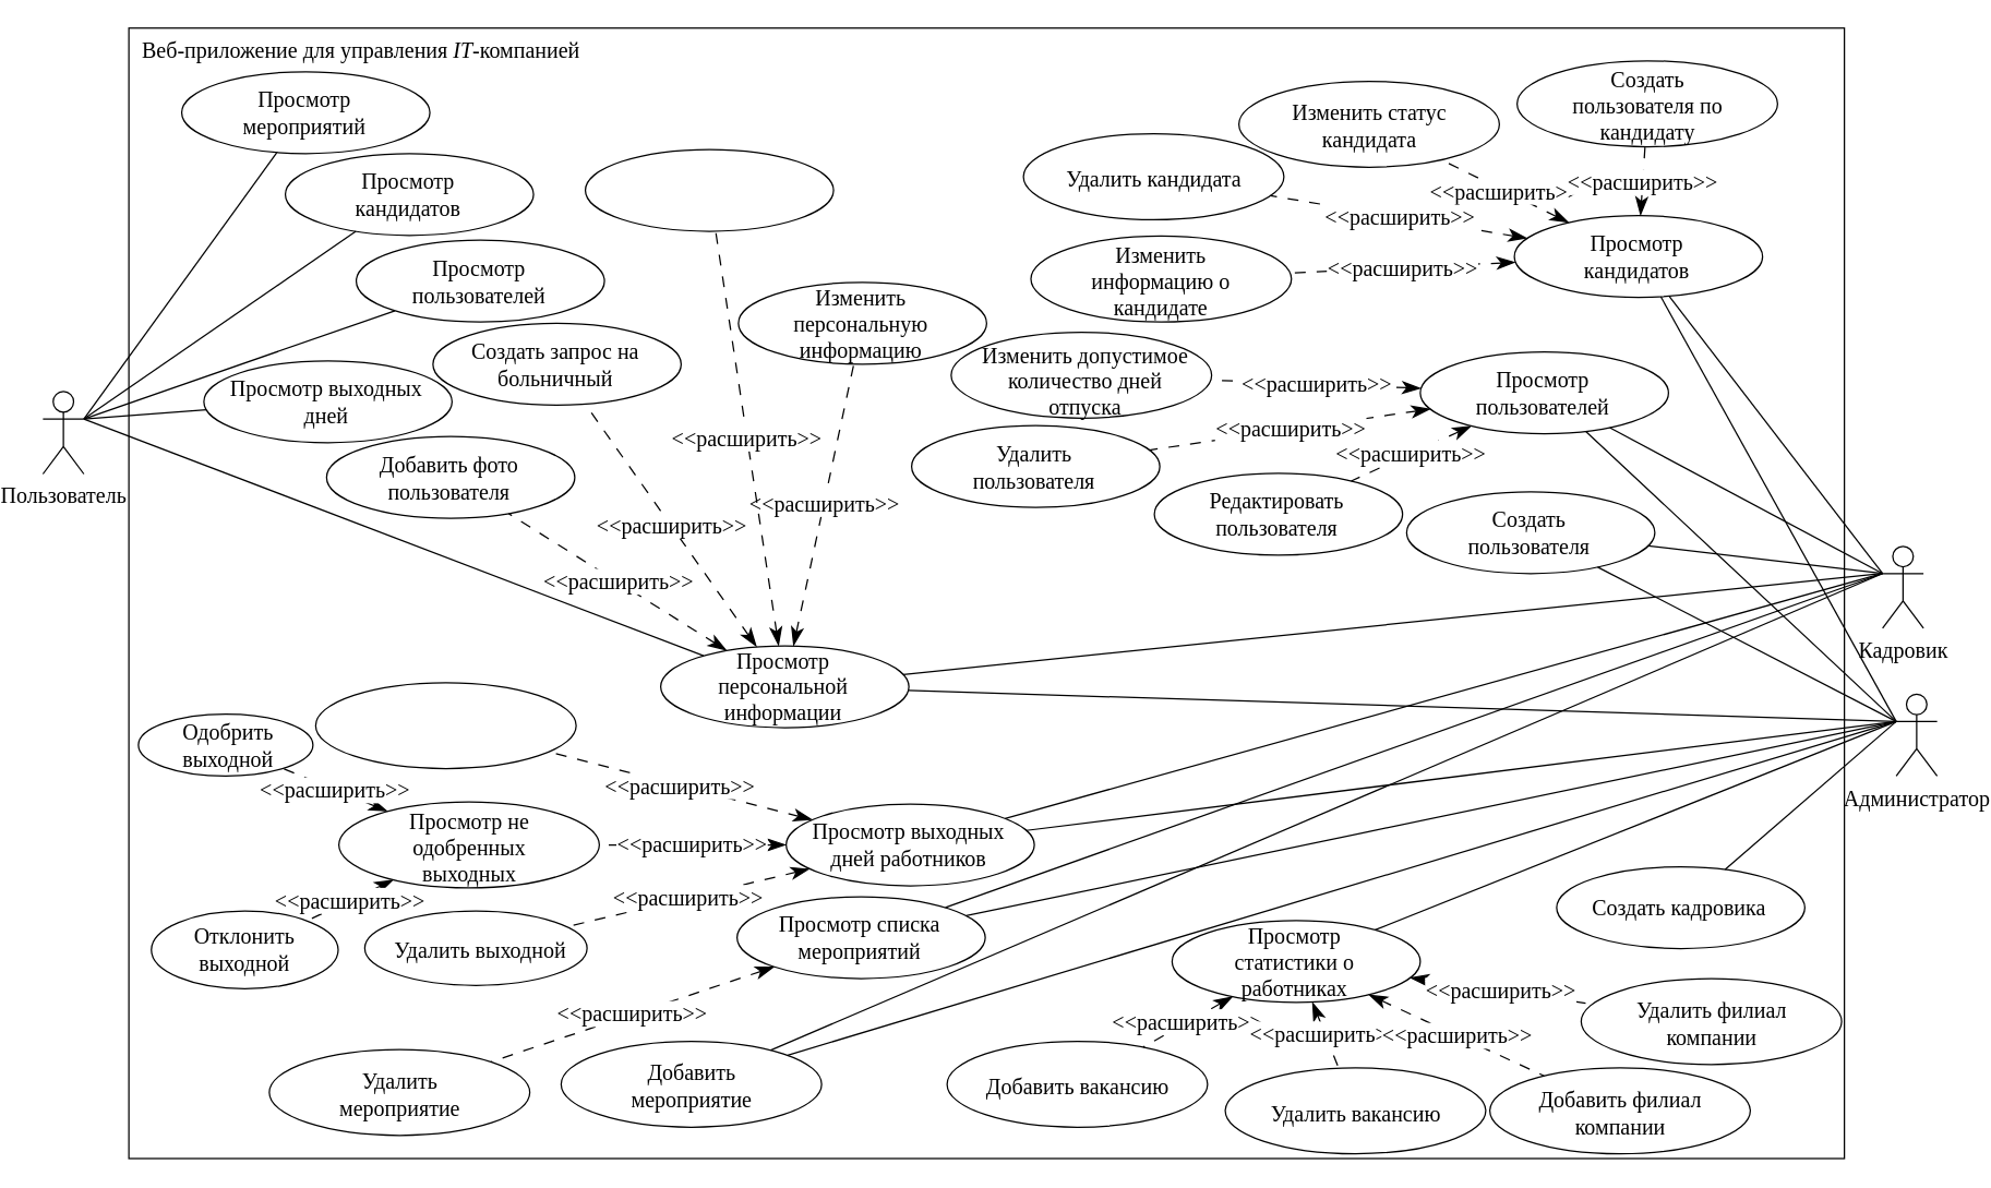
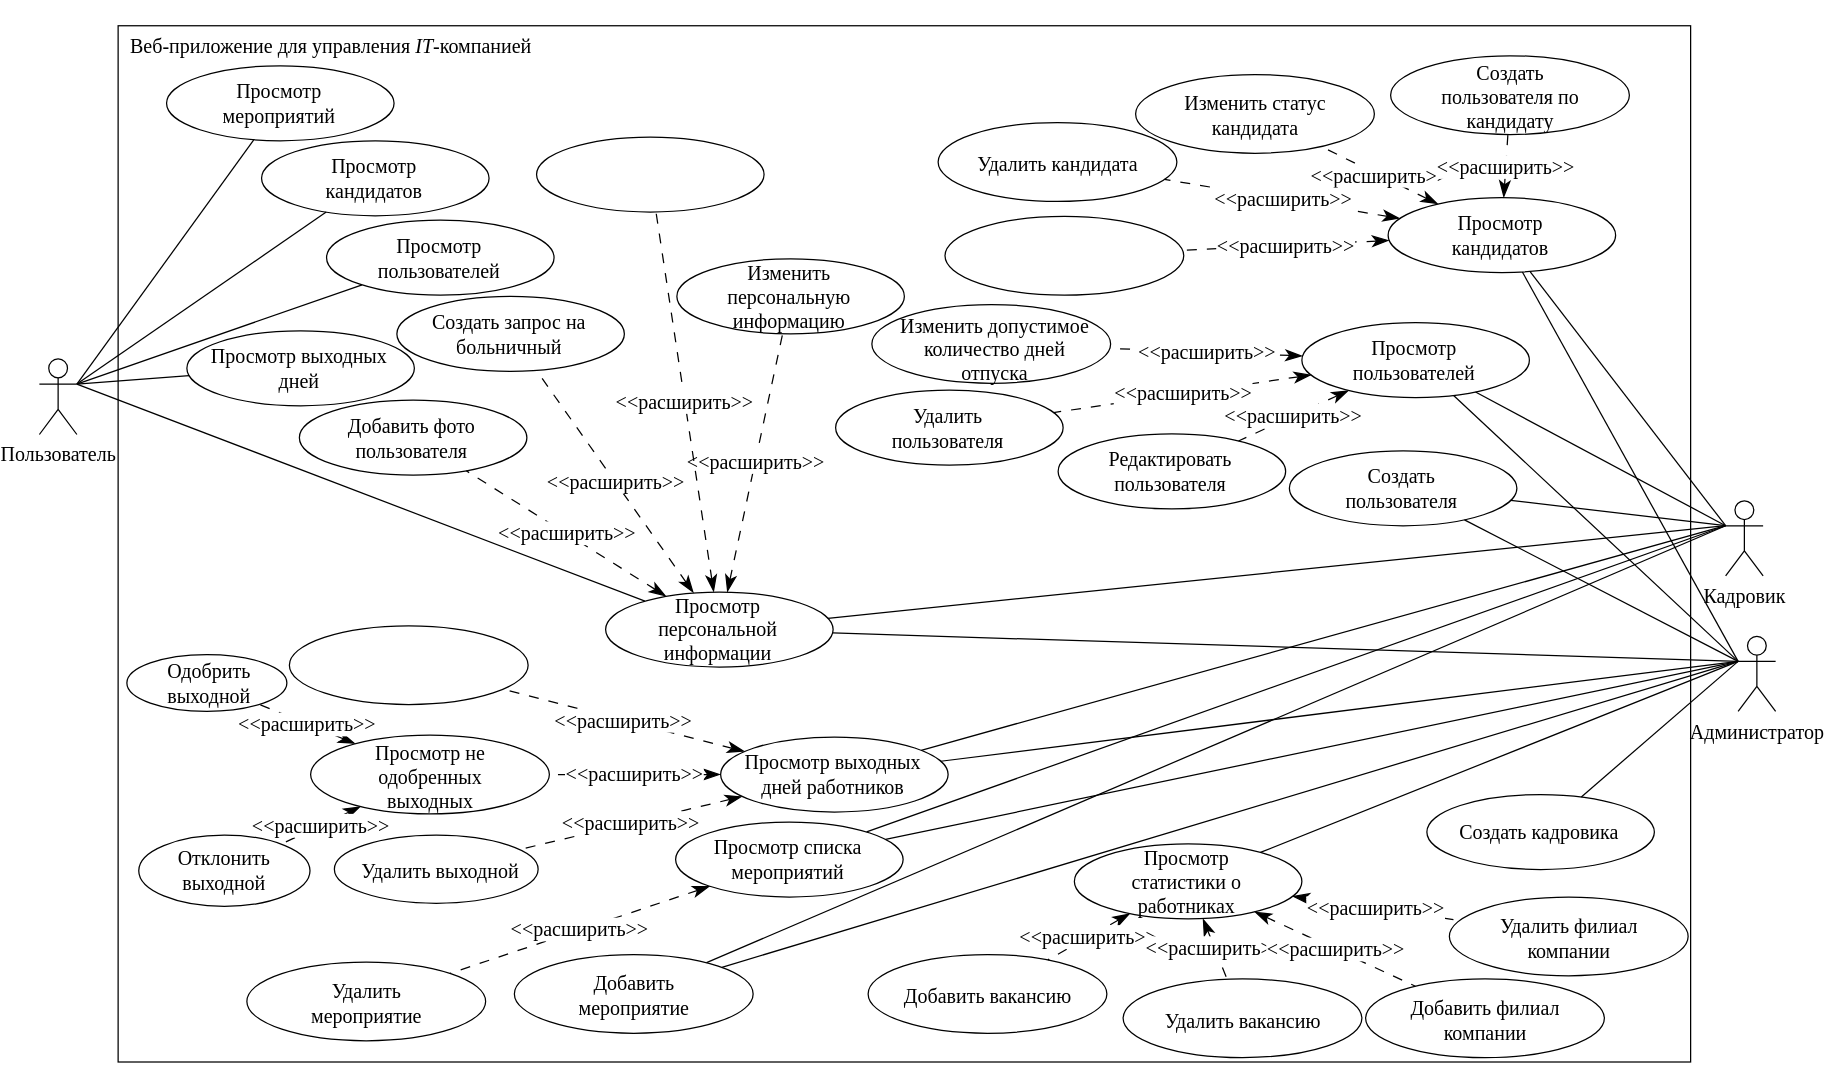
- <mxCell id="50" value="&lt;font style=&quot;font-size: 16px;&quot;&gt;&lt;span style=&quot;font-size: 16px;&quot;&gt;Изменить информацию о кандидате&lt;/span&gt;&lt;/font&gt;" style="text;html=1;strokeColor=none;fillColor=none;align=center;verticalAlign=middle;whiteSpace=wrap;rounded=0;fontFamily=Times New Roman;fontSize=16;" parent="1" vertex="1"><mxGeometry x="768" y="185.5" width="144" height="40" as="geometry" /></mxCell>
